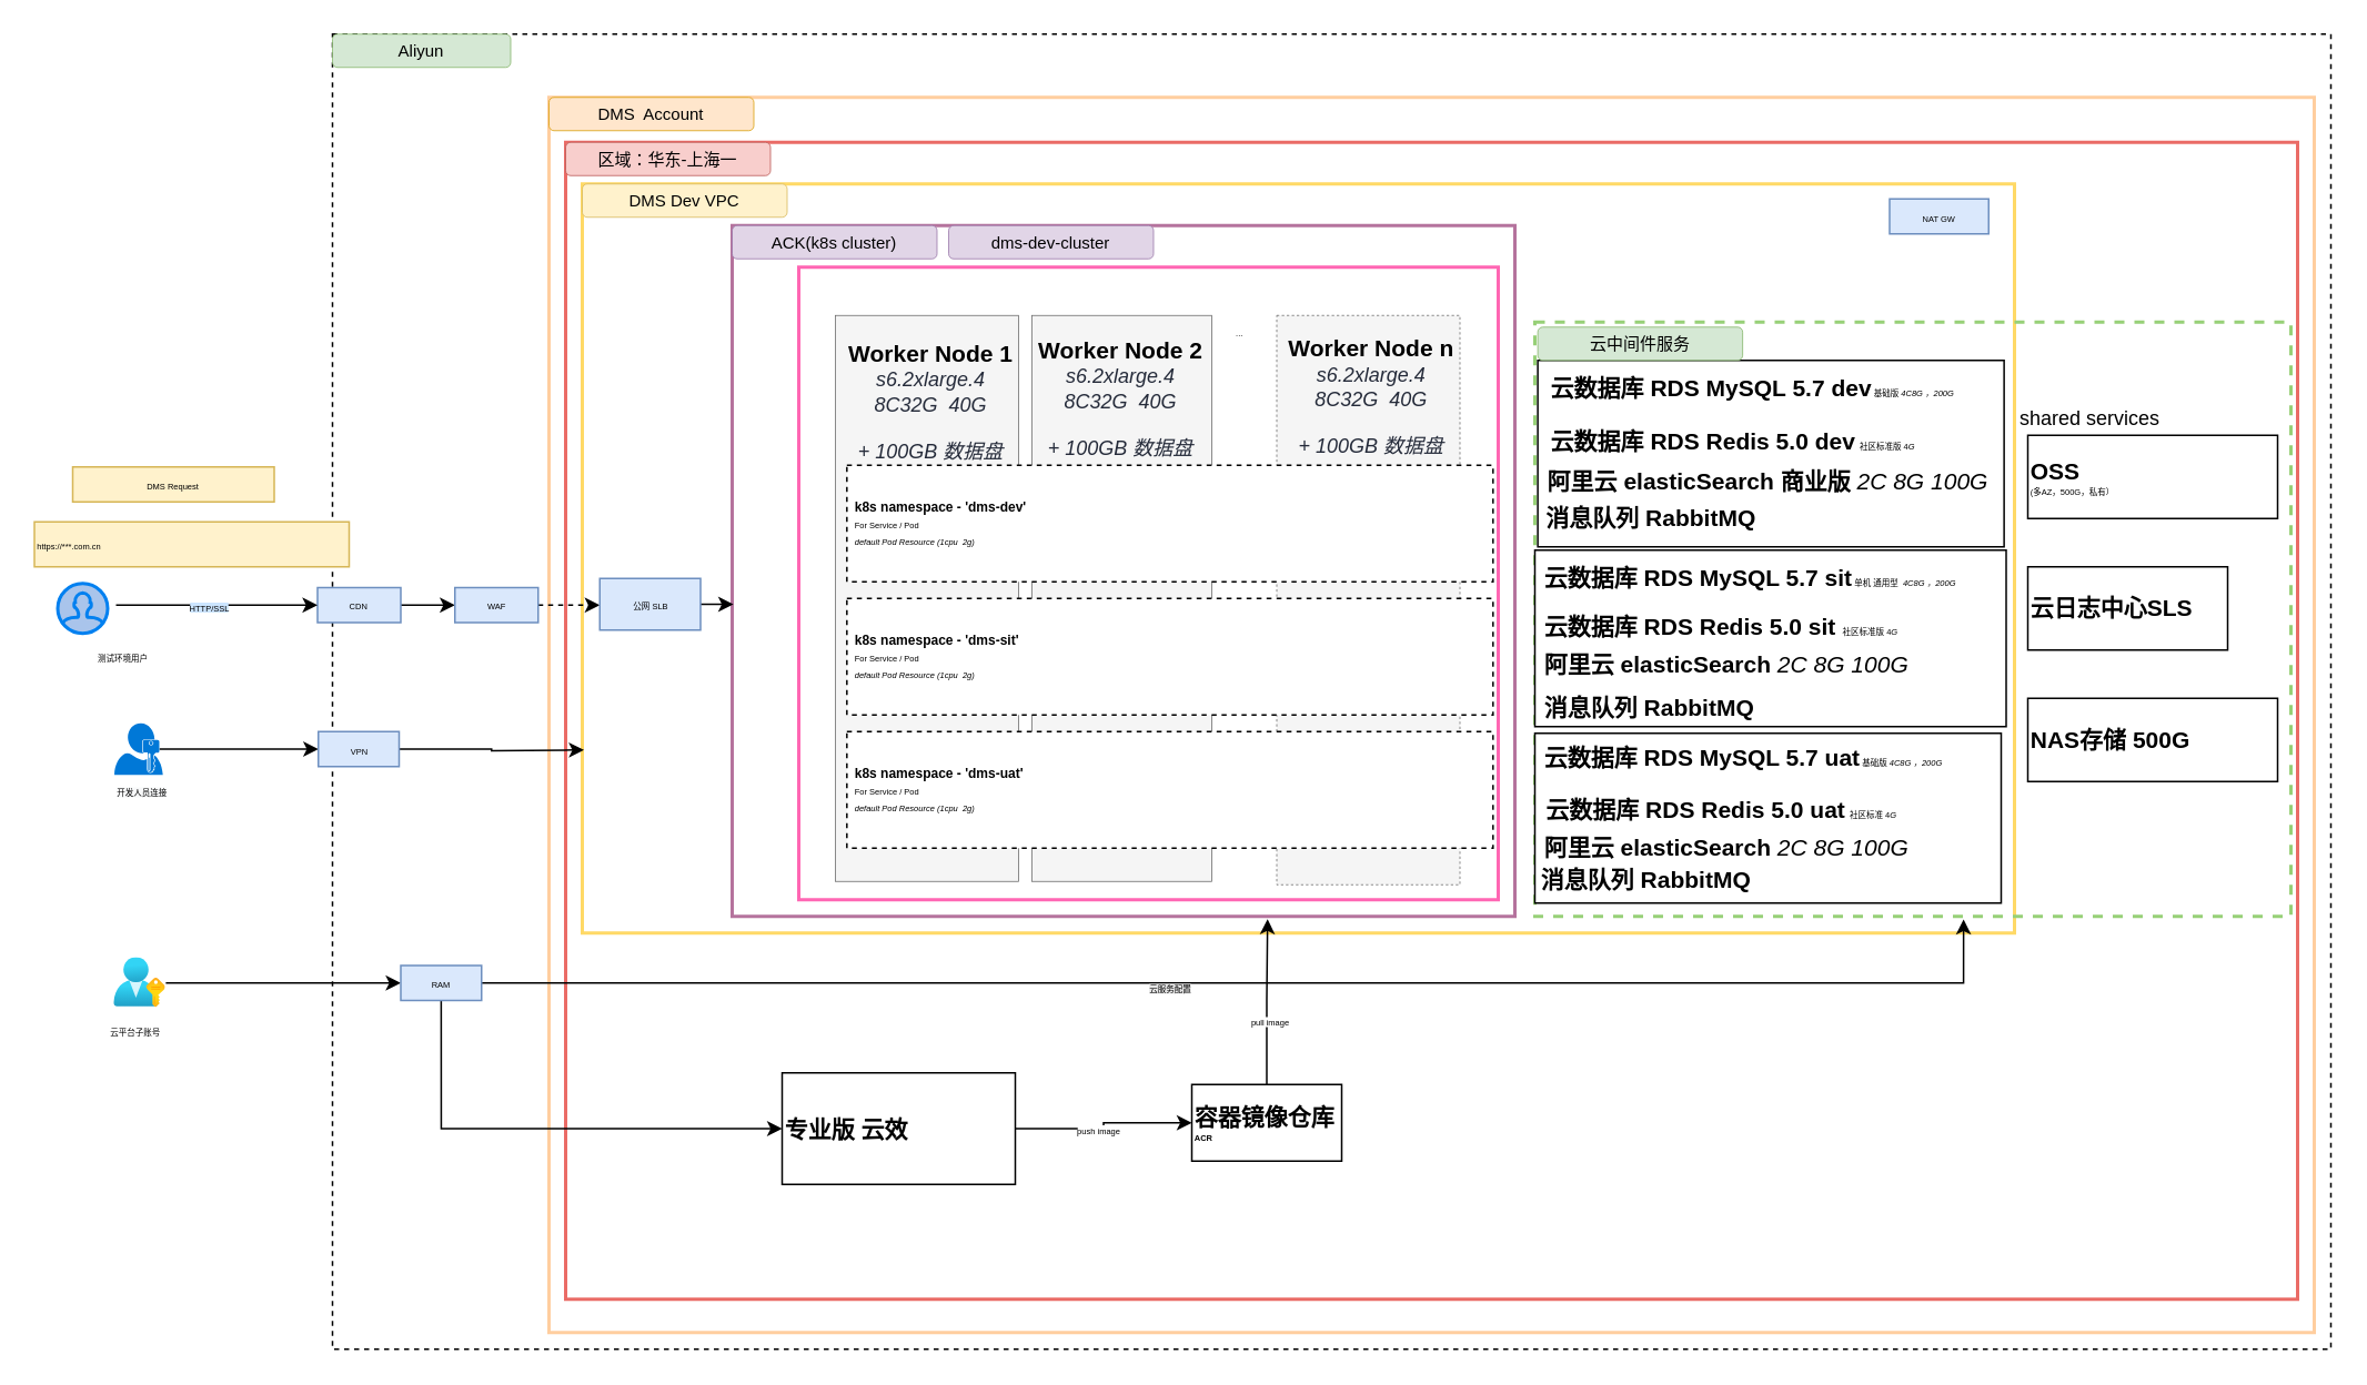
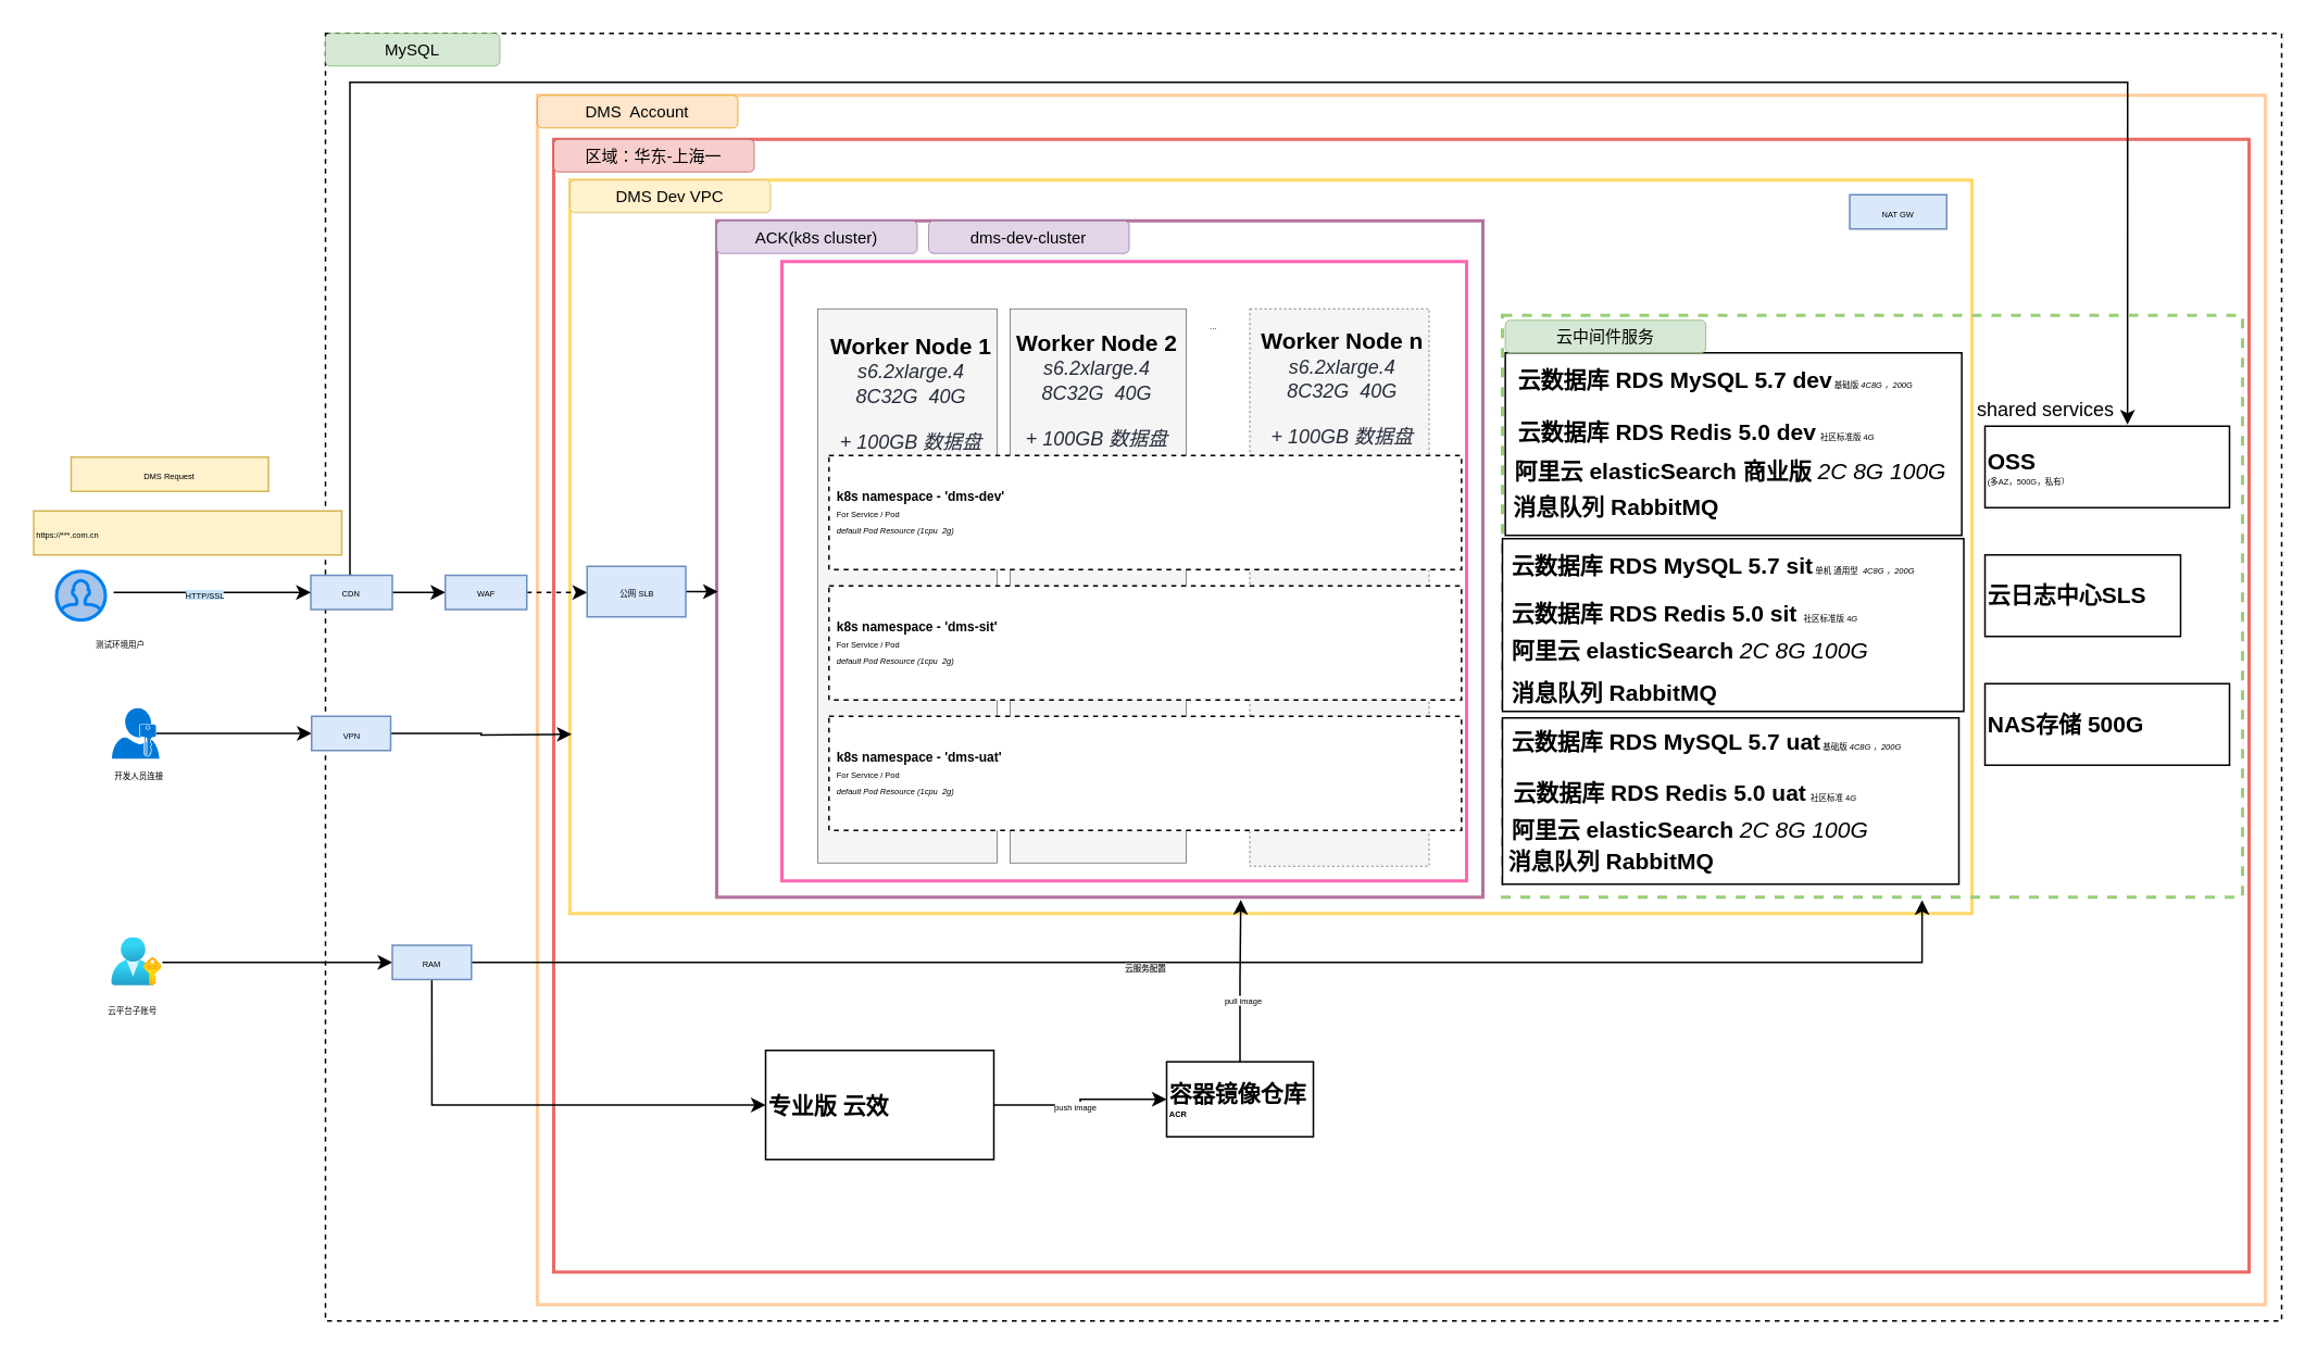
- <mxCell id="4" value="&lt;font style=&quot;font-size: 10px&quot;&gt;Aliyun&lt;/font&gt;" style="rounded=1;whiteSpace=wrap;html=1;strokeColor=#82b366;strokeWidth=0.5;align=center;fillColor=#d5e8d4;fontSize=10;" parent="1" vertex="1"><mxGeometry x="199" y="20" width="107" height="20" as="geometry" /></mxCell>
+ <mxCell id="4" value="&lt;font style=&quot;font-size: 10px&quot;&gt;MySQL&lt;/font&gt;" style="rounded=1;whiteSpace=wrap;html=1;strokeColor=#82b366;strokeWidth=0.5;align=center;fillColor=#d5e8d4;fontSize=10;" parent="1" vertex="1"><mxGeometry x="199" y="20" width="107" height="20" as="geometry" /></mxCell>
+ <mxCell id="27" style="edgeStyle=orthogonalEdgeStyle;rounded=0;orthogonalLoop=1;jettySize=auto;html=1;exitX=0.5;exitY=0;exitDx=0;exitDy=0;entryX=0.583;entryY=-0.02;entryDx=0;entryDy=0;entryPerimeter=0;fontSize=5;strokeWidth=1;" parent="1" source="29" target="66" edge="1"><mxGeometry relative="1" as="geometry"><Array as="points"><mxPoint x="214" y="50" /><mxPoint x="1305" y="50" /></Array></mxGeometry></mxCell>
